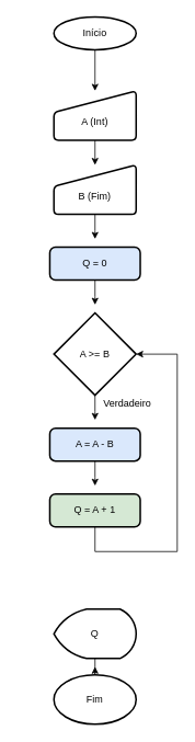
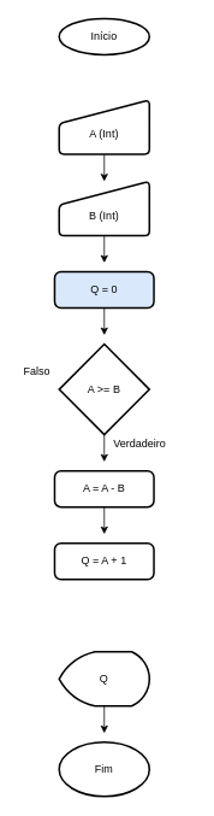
- <mxCell id="2" style="edgeStyle=orthogonalEdgeStyle;rounded=0;orthogonalLoop=1;jettySize=auto;html=1;entryX=0.5;entryY=0;entryDx=0;entryDy=0;" edge="1" parent="1" source="3" target="5"><mxGeometry relative="1" as="geometry" /></mxCell>
- <mxCell id="7" value="&lt;br&gt;B (Fim)" style="html=1;strokeWidth=2;shape=manualInput;whiteSpace=wrap;rounded=1;size=26;arcSize=11;" vertex="1" parent="1"><mxGeometry x="65" y="200" width="100" height="60" as="geometry" /></mxCell>
+ <mxCell id="7" value="&lt;br&gt;B (Int)" style="html=1;strokeWidth=2;shape=manualInput;whiteSpace=wrap;rounded=1;size=26;arcSize=11;" vertex="1" parent="1"><mxGeometry x="65" y="200" width="100" height="60" as="geometry" /></mxCell>
+ <mxCell id="20" value="Falso" style="text;html=1;align=center;verticalAlign=middle;resizable=0;points=[];autosize=1;" vertex="1" parent="1"><mxGeometry x="20" y="400" width="40" height="20" as="geometry" /></mxCell>
- <mxCell id="13" value="A = A - B" style="rounded=1;whiteSpace=wrap;html=1;absoluteArcSize=1;arcSize=14;strokeWidth=2;fillColor=#dae8fc;" vertex="1" parent="1"><mxGeometry x="60" y="520" width="110" height="40" as="geometry" /></mxCell>
+ <mxCell id="13" value="A = A - B" style="rounded=1;whiteSpace=wrap;html=1;absoluteArcSize=1;arcSize=14;strokeWidth=2;" vertex="1" parent="1"><mxGeometry x="60" y="520" width="110" height="40" as="geometry" /></mxCell>
- <mxCell id="14" style="edgeStyle=orthogonalEdgeStyle;rounded=0;orthogonalLoop=1;jettySize=auto;html=1;entryX=1;entryY=0.5;entryDx=0;entryDy=0;entryPerimeter=0;" edge="1" parent="1" source="15" target="11"><mxGeometry relative="1" as="geometry"><mxPoint x="115" y="670" as="targetPoint" /><Array as="points"><mxPoint x="115" y="670" /><mxPoint x="215" y="670" /><mxPoint x="215" y="430" /></Array></mxGeometry></mxCell>
- <mxCell id="15" value="Q = A + 1" style="rounded=1;whiteSpace=wrap;html=1;absoluteArcSize=1;arcSize=14;strokeWidth=2;fillColor=#d5e8d4;" vertex="1" parent="1"><mxGeometry x="60" y="600" width="110" height="40" as="geometry" /></mxCell>
+ <mxCell id="15" value="Q = A + 1" style="rounded=1;whiteSpace=wrap;html=1;absoluteArcSize=1;arcSize=14;strokeWidth=2;" vertex="1" parent="1"><mxGeometry x="60" y="600" width="110" height="40" as="geometry" /></mxCell>
- <mxCell id="18" value="Q" style="strokeWidth=2;html=1;shape=mxgraph.flowchart.display;whiteSpace=wrap;" vertex="1" parent="1"><mxGeometry x="65" y="740" width="100" height="60" as="geometry" /></mxCell>
+ <mxCell id="18" value="Q" style="strokeWidth=2;html=1;shape=mxgraph.flowchart.display;whiteSpace=wrap;" vertex="1" parent="1"><mxGeometry x="65" y="720" width="100" height="60" as="geometry" /></mxCell>
